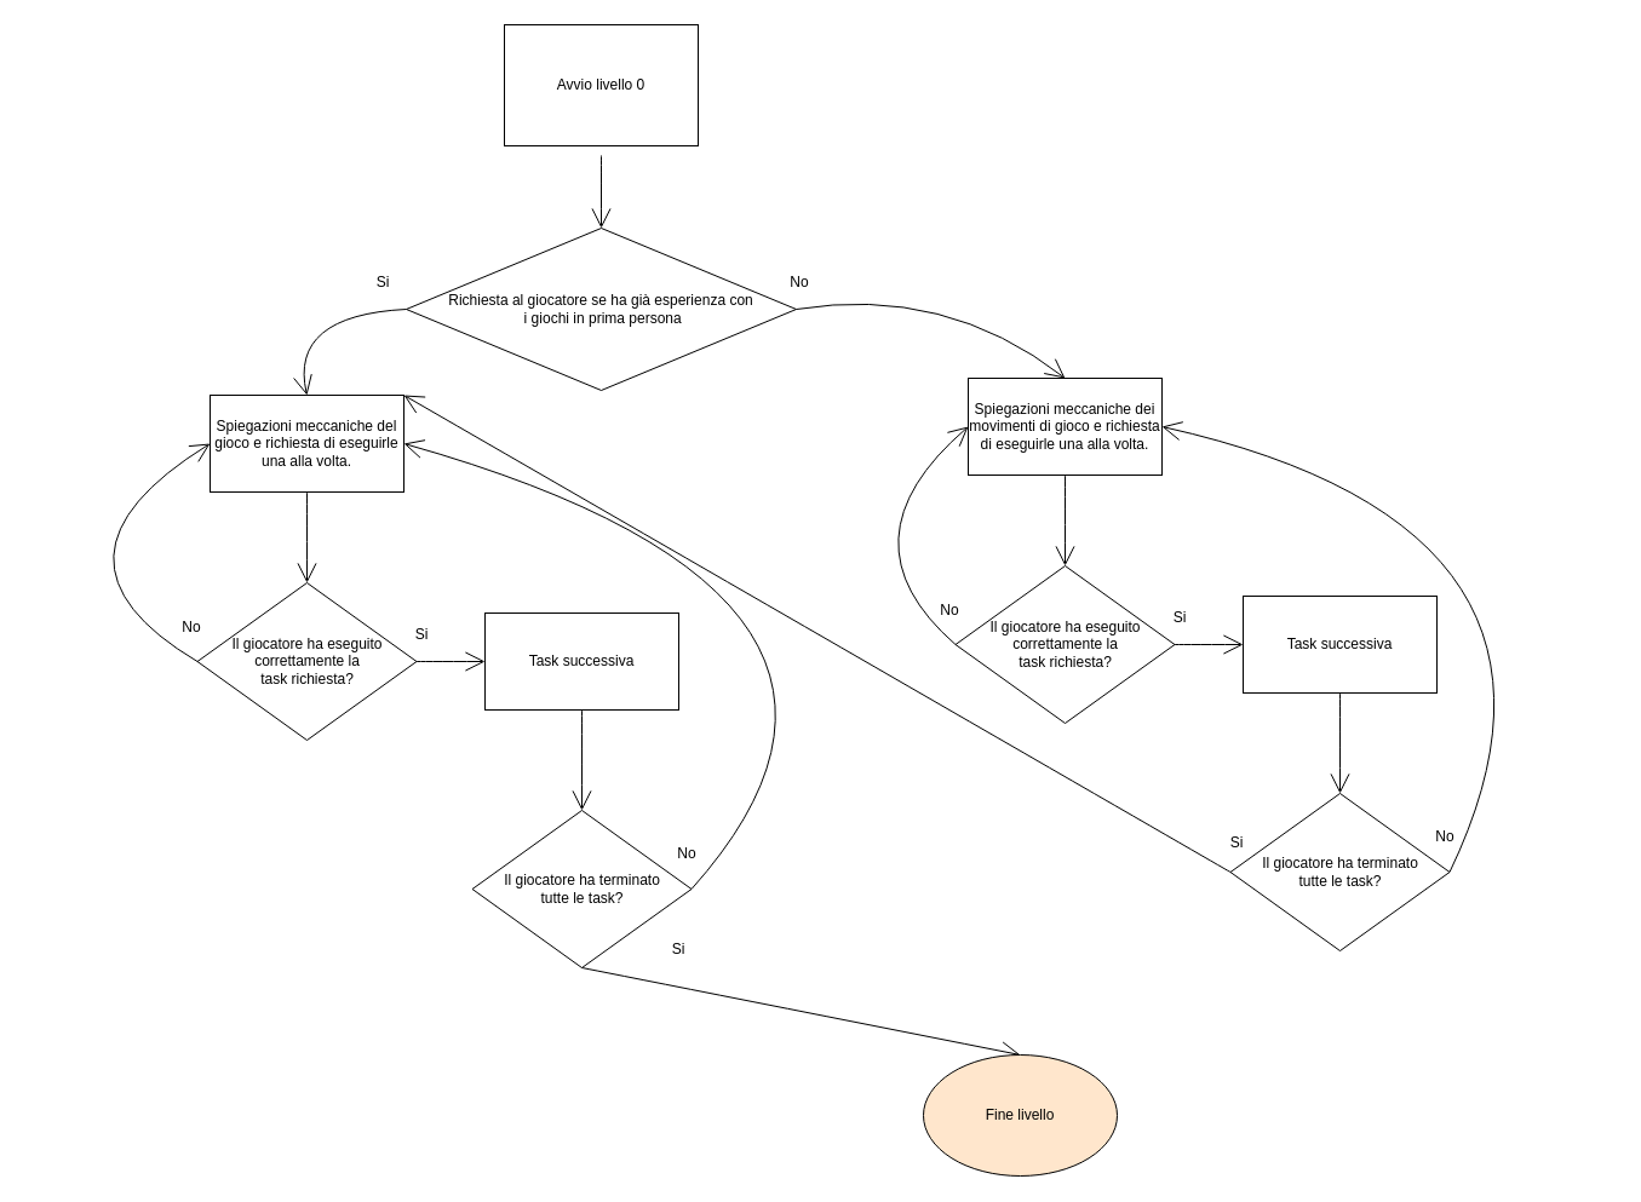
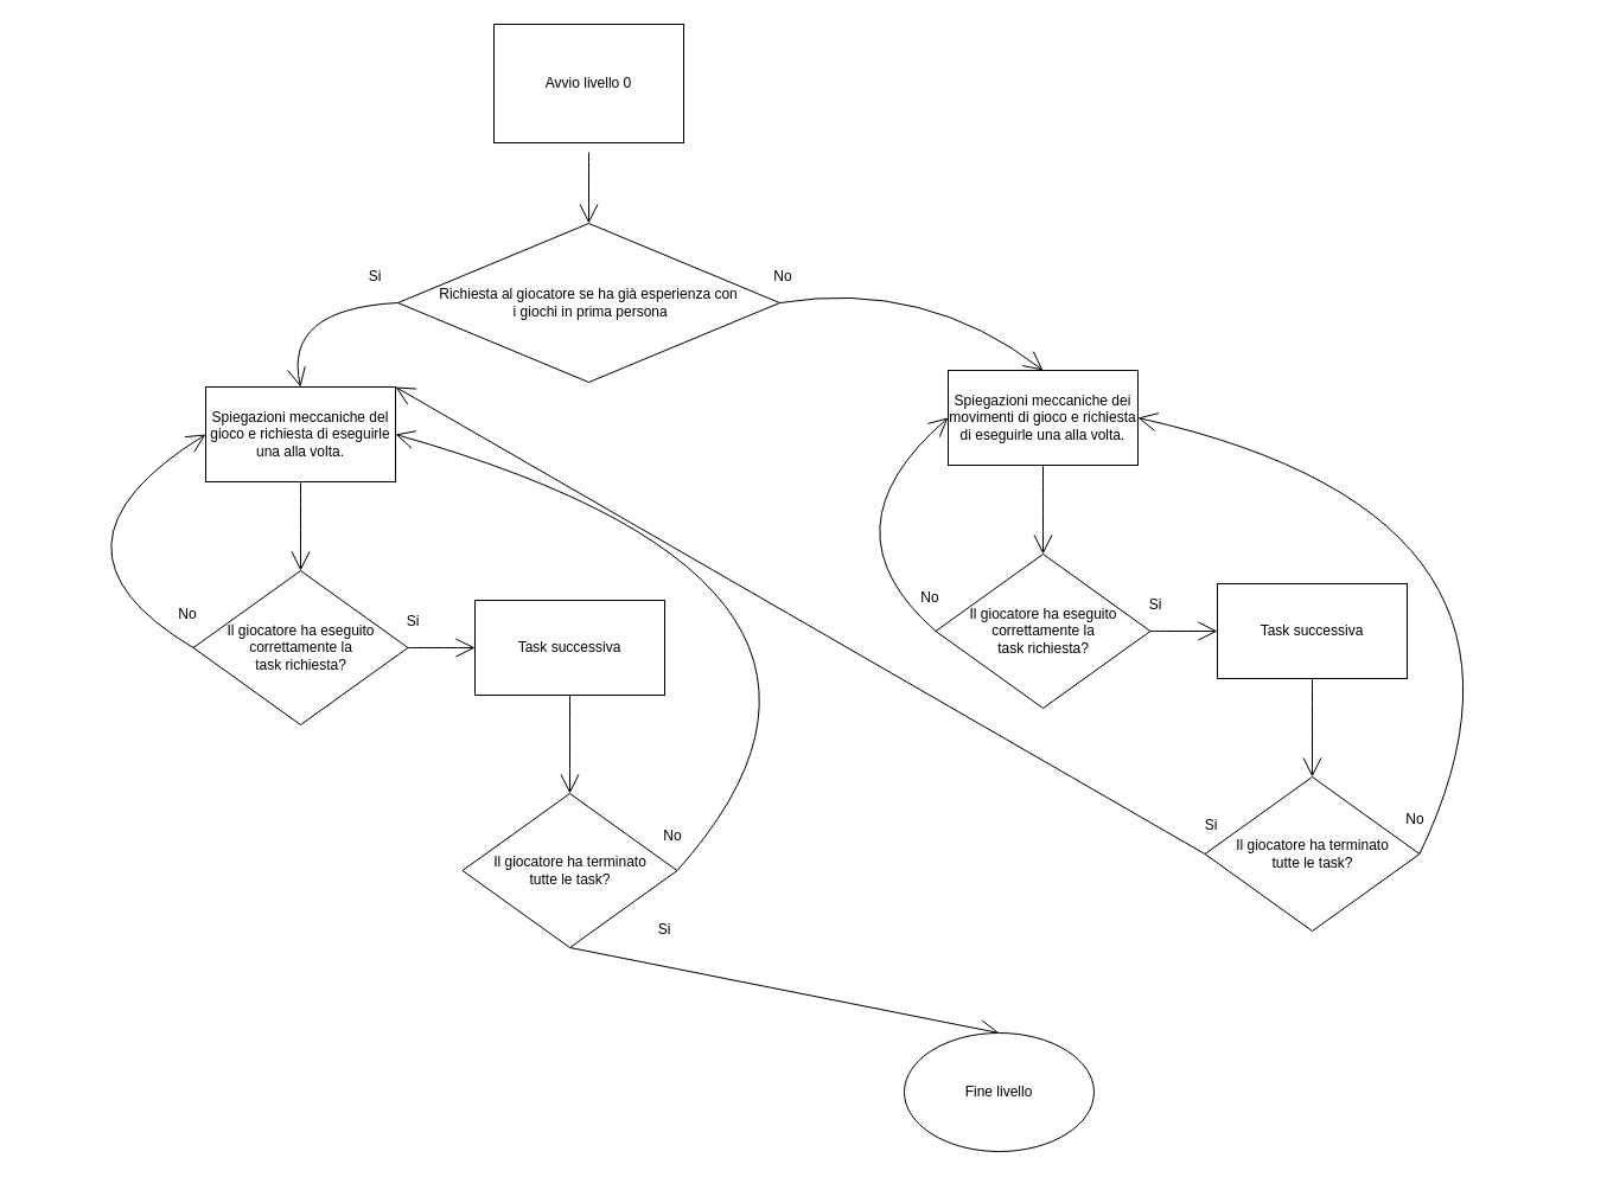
- <mxCell id="22" value="Fine livello" style="ellipse;whiteSpace=wrap;html=1;hachureGap=4;fontSize=12;fillColor=#ffe6cc;" parent="1" vertex="1"><mxGeometry x="762" y="871" width="160" height="100" as="geometry" /></mxCell>
+ <mxCell id="22" value="Fine livello" style="ellipse;whiteSpace=wrap;html=1;hachureGap=4;fontSize=12;" parent="1" vertex="1"><mxGeometry x="762" y="871" width="160" height="100" as="geometry" /></mxCell>
